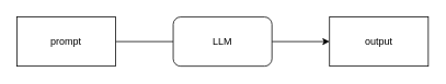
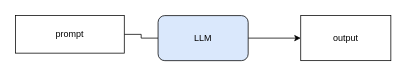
- <mxCell id="3" value="prompt" style="rounded=0;whiteSpace=wrap;html=1;" vertex="1" parent="1"><mxGeometry x="20" y="20" width="120" height="60" as="geometry" /></mxCell>
+ <mxCell id="3" value="prompt" style="rounded=0;whiteSpace=wrap;html=1;" vertex="1" parent="1"><mxGeometry x="20" y="20" width="145" height="50" as="geometry" /></mxCell>
- <mxCell id="5" value="LLM" style="rounded=1;whiteSpace=wrap;html=1;" vertex="1" parent="1"><mxGeometry x="210" y="20" width="120" height="60" as="geometry" /></mxCell>
+ <mxCell id="5" value="LLM" style="rounded=1;whiteSpace=wrap;html=1;fillColor=#dae8fc;" vertex="1" parent="1"><mxGeometry x="210" y="20" width="120" height="60" as="geometry" /></mxCell>
